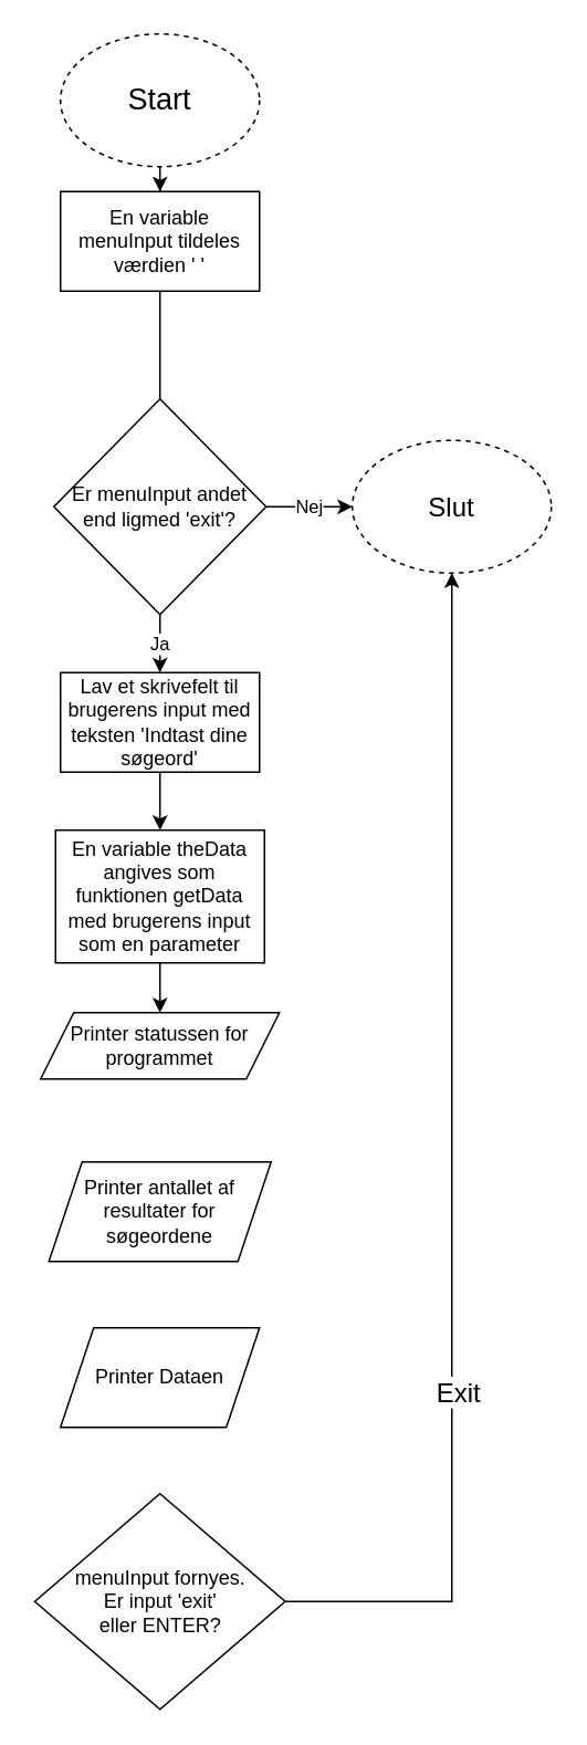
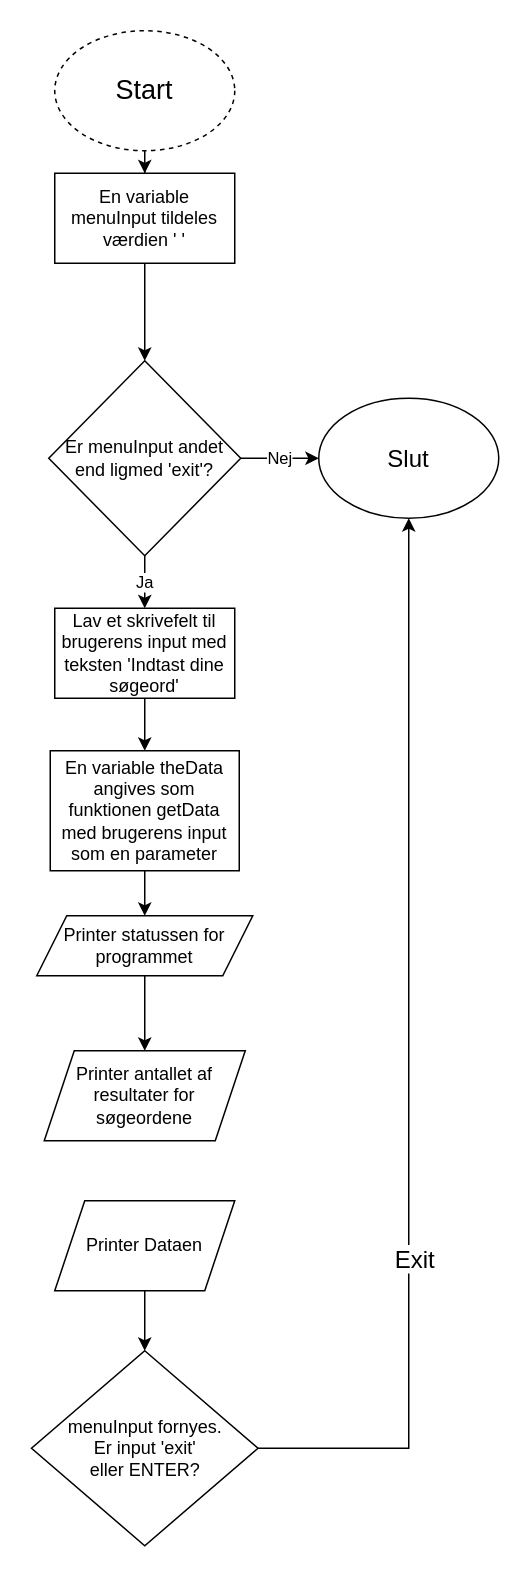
- <mxCell id="4" style="edgeStyle=orthogonalEdgeStyle;rounded=0;orthogonalLoop=1;jettySize=auto;html=1;exitX=0.5;exitY=1;exitDx=0;exitDy=0;entryX=0.5;entryY=0;entryDx=0;entryDy=0;endArrow=none;" edge="1" parent="1" source="5" target="8"><mxGeometry relative="1" as="geometry" /></mxCell>
+ <mxCell id="4" style="edgeStyle=orthogonalEdgeStyle;rounded=0;orthogonalLoop=1;jettySize=auto;html=1;exitX=0.5;exitY=1;exitDx=0;exitDy=0;entryX=0.5;entryY=0;entryDx=0;entryDy=0;" edge="1" parent="1" source="5" target="8"><mxGeometry relative="1" as="geometry" /></mxCell>
- <mxCell id="9" value="&lt;font style=&quot;font-size: 16px&quot;&gt;Slut&lt;/font&gt;" style="ellipse;whiteSpace=wrap;html=1;dashed=1;" vertex="1" parent="1"><mxGeometry x="212" y="265" width="120" height="80" as="geometry" /></mxCell>
+ <mxCell id="9" value="&lt;font style=&quot;font-size: 16px&quot;&gt;Slut&lt;/font&gt;" style="ellipse;whiteSpace=wrap;html=1;" vertex="1" parent="1"><mxGeometry x="212" y="265" width="120" height="80" as="geometry" /></mxCell>
+ <mxCell id="14" style="edgeStyle=orthogonalEdgeStyle;rounded=0;orthogonalLoop=1;jettySize=auto;html=1;exitX=0.5;exitY=1;exitDx=0;exitDy=0;entryX=0.5;entryY=0;entryDx=0;entryDy=0;" edge="1" parent="1" source="15" target="16"><mxGeometry relative="1" as="geometry" /></mxCell>
+ <mxCell id="17" style="edgeStyle=orthogonalEdgeStyle;rounded=0;orthogonalLoop=1;jettySize=auto;html=1;exitX=0.5;exitY=1;exitDx=0;exitDy=0;entryX=0.5;entryY=0;entryDx=0;entryDy=0;" edge="1" parent="1" source="18" target="21"><mxGeometry relative="1" as="geometry" /></mxCell>
